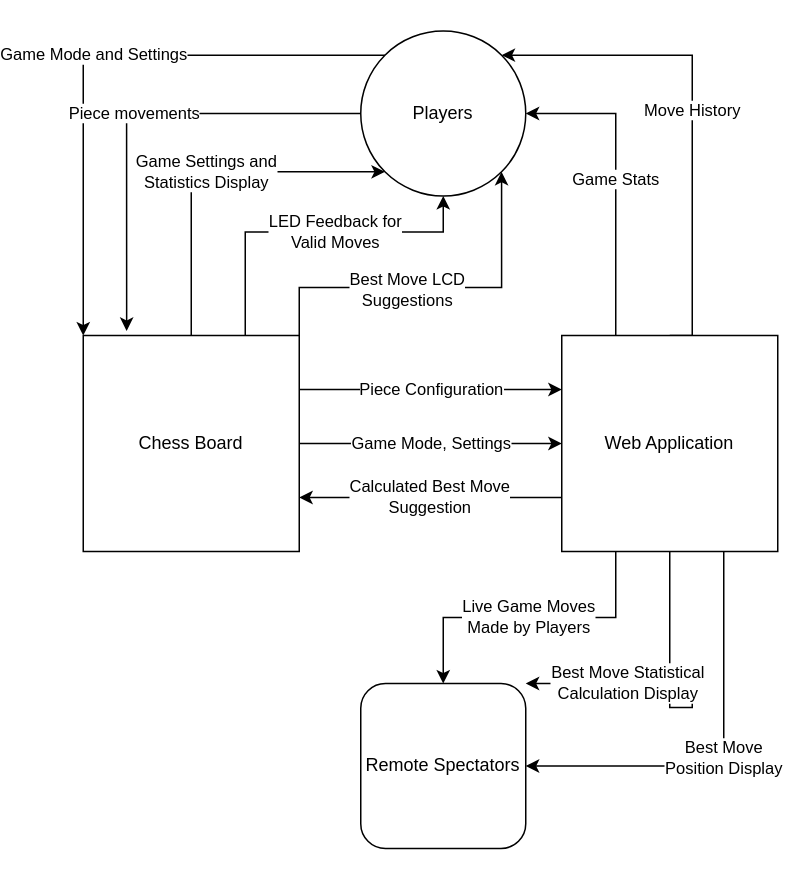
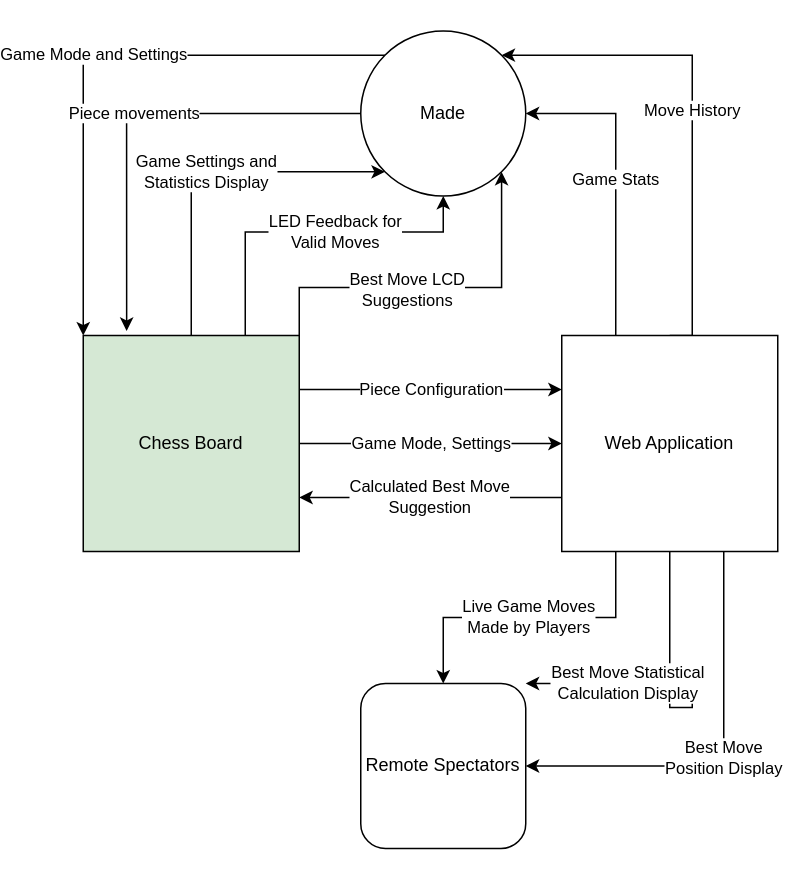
- <mxCell id="17" value="Players" style="ellipse;whiteSpace=wrap;html=1;aspect=fixed;" parent="1" vertex="1"><mxGeometry x="205" y="20" width="110" height="110" as="geometry" /></mxCell>
+ <mxCell id="17" value="Made" style="ellipse;whiteSpace=wrap;html=1;aspect=fixed;" parent="1" vertex="1"><mxGeometry x="205" y="20" width="110" height="110" as="geometry" /></mxCell>
- <mxCell id="7" value="Chess Board" style="whiteSpace=wrap;html=1;aspect=fixed;" parent="1" vertex="1"><mxGeometry x="20" y="223" width="144" height="144" as="geometry" /></mxCell>
+ <mxCell id="7" value="Chess Board" style="whiteSpace=wrap;html=1;aspect=fixed;fillColor=#d5e8d4;" parent="1" vertex="1"><mxGeometry x="20" y="223" width="144" height="144" as="geometry" /></mxCell>
